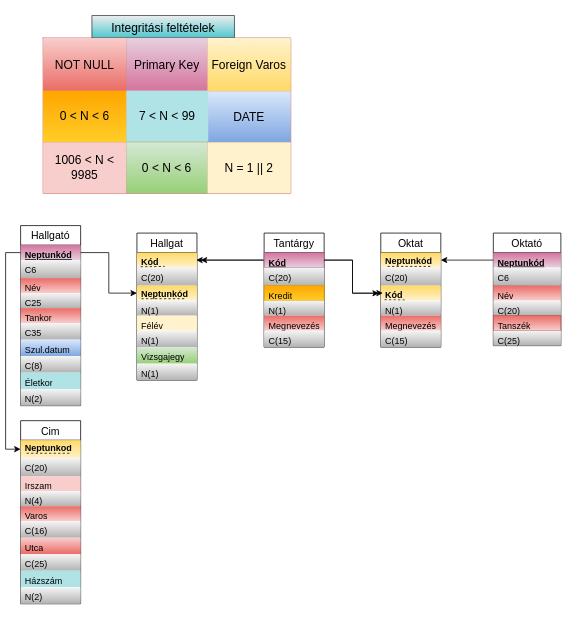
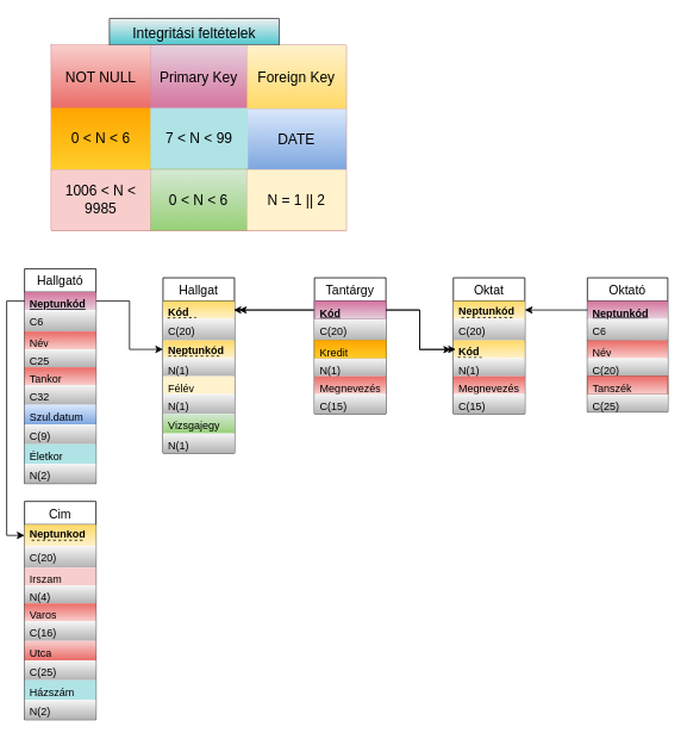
- <mxCell id="37" value="Foreign Varos" style="shape=partialRectangle;html=1;whiteSpace=wrap;connectable=0;strokeColor=#d6b656;overflow=hidden;fillColor=#fff2cc;top=0;left=0;bottom=0;right=0;pointerEvents=1;fontSize=16;gradientColor=#ffd966;" vertex="1" parent="34"><mxGeometry x="219" width="111" height="71" as="geometry"><mxRectangle width="111" height="71" as="alternateBounds" /></mxGeometry></mxCell>
+ <mxCell id="37" value="Foreign Key" style="shape=partialRectangle;html=1;whiteSpace=wrap;connectable=0;strokeColor=#d6b656;overflow=hidden;fillColor=#fff2cc;top=0;left=0;bottom=0;right=0;pointerEvents=1;fontSize=16;gradientColor=#ffd966;" vertex="1" parent="34"><mxGeometry x="219" width="111" height="71" as="geometry"><mxRectangle width="111" height="71" as="alternateBounds" /></mxGeometry></mxCell>
- <mxCell id="8" value="C35" style="text;strokeColor=none;fillColor=#f5f5f5;spacingLeft=4;spacingRight=4;overflow=hidden;rotatable=0;points=[[0,0.5],[1,0.5]];portConstraint=eastwest;fontSize=12;whiteSpace=wrap;html=1;gradientColor=#b3b3b3;" parent="2" vertex="1"><mxGeometry y="130" width="80" height="22" as="geometry" /></mxCell>
+ <mxCell id="8" value="C32" style="text;strokeColor=none;fillColor=#f5f5f5;spacingLeft=4;spacingRight=4;overflow=hidden;rotatable=0;points=[[0,0.5],[1,0.5]];portConstraint=eastwest;fontSize=12;whiteSpace=wrap;html=1;gradientColor=#b3b3b3;" parent="2" vertex="1"><mxGeometry y="130" width="80" height="22" as="geometry" /></mxCell>
- <mxCell id="10" value="C(8)" style="text;strokeColor=none;fillColor=#f5f5f5;spacingLeft=4;spacingRight=4;overflow=hidden;rotatable=0;points=[[0,0.5],[1,0.5]];portConstraint=eastwest;fontSize=12;whiteSpace=wrap;html=1;gradientColor=#b3b3b3;" vertex="1" parent="2"><mxGeometry y="174" width="80" height="22" as="geometry" /></mxCell>
+ <mxCell id="10" value="C(9)" style="text;strokeColor=none;fillColor=#f5f5f5;spacingLeft=4;spacingRight=4;overflow=hidden;rotatable=0;points=[[0,0.5],[1,0.5]];portConstraint=eastwest;fontSize=12;whiteSpace=wrap;html=1;gradientColor=#b3b3b3;" vertex="1" parent="2"><mxGeometry y="174" width="80" height="22" as="geometry" /></mxCell>
